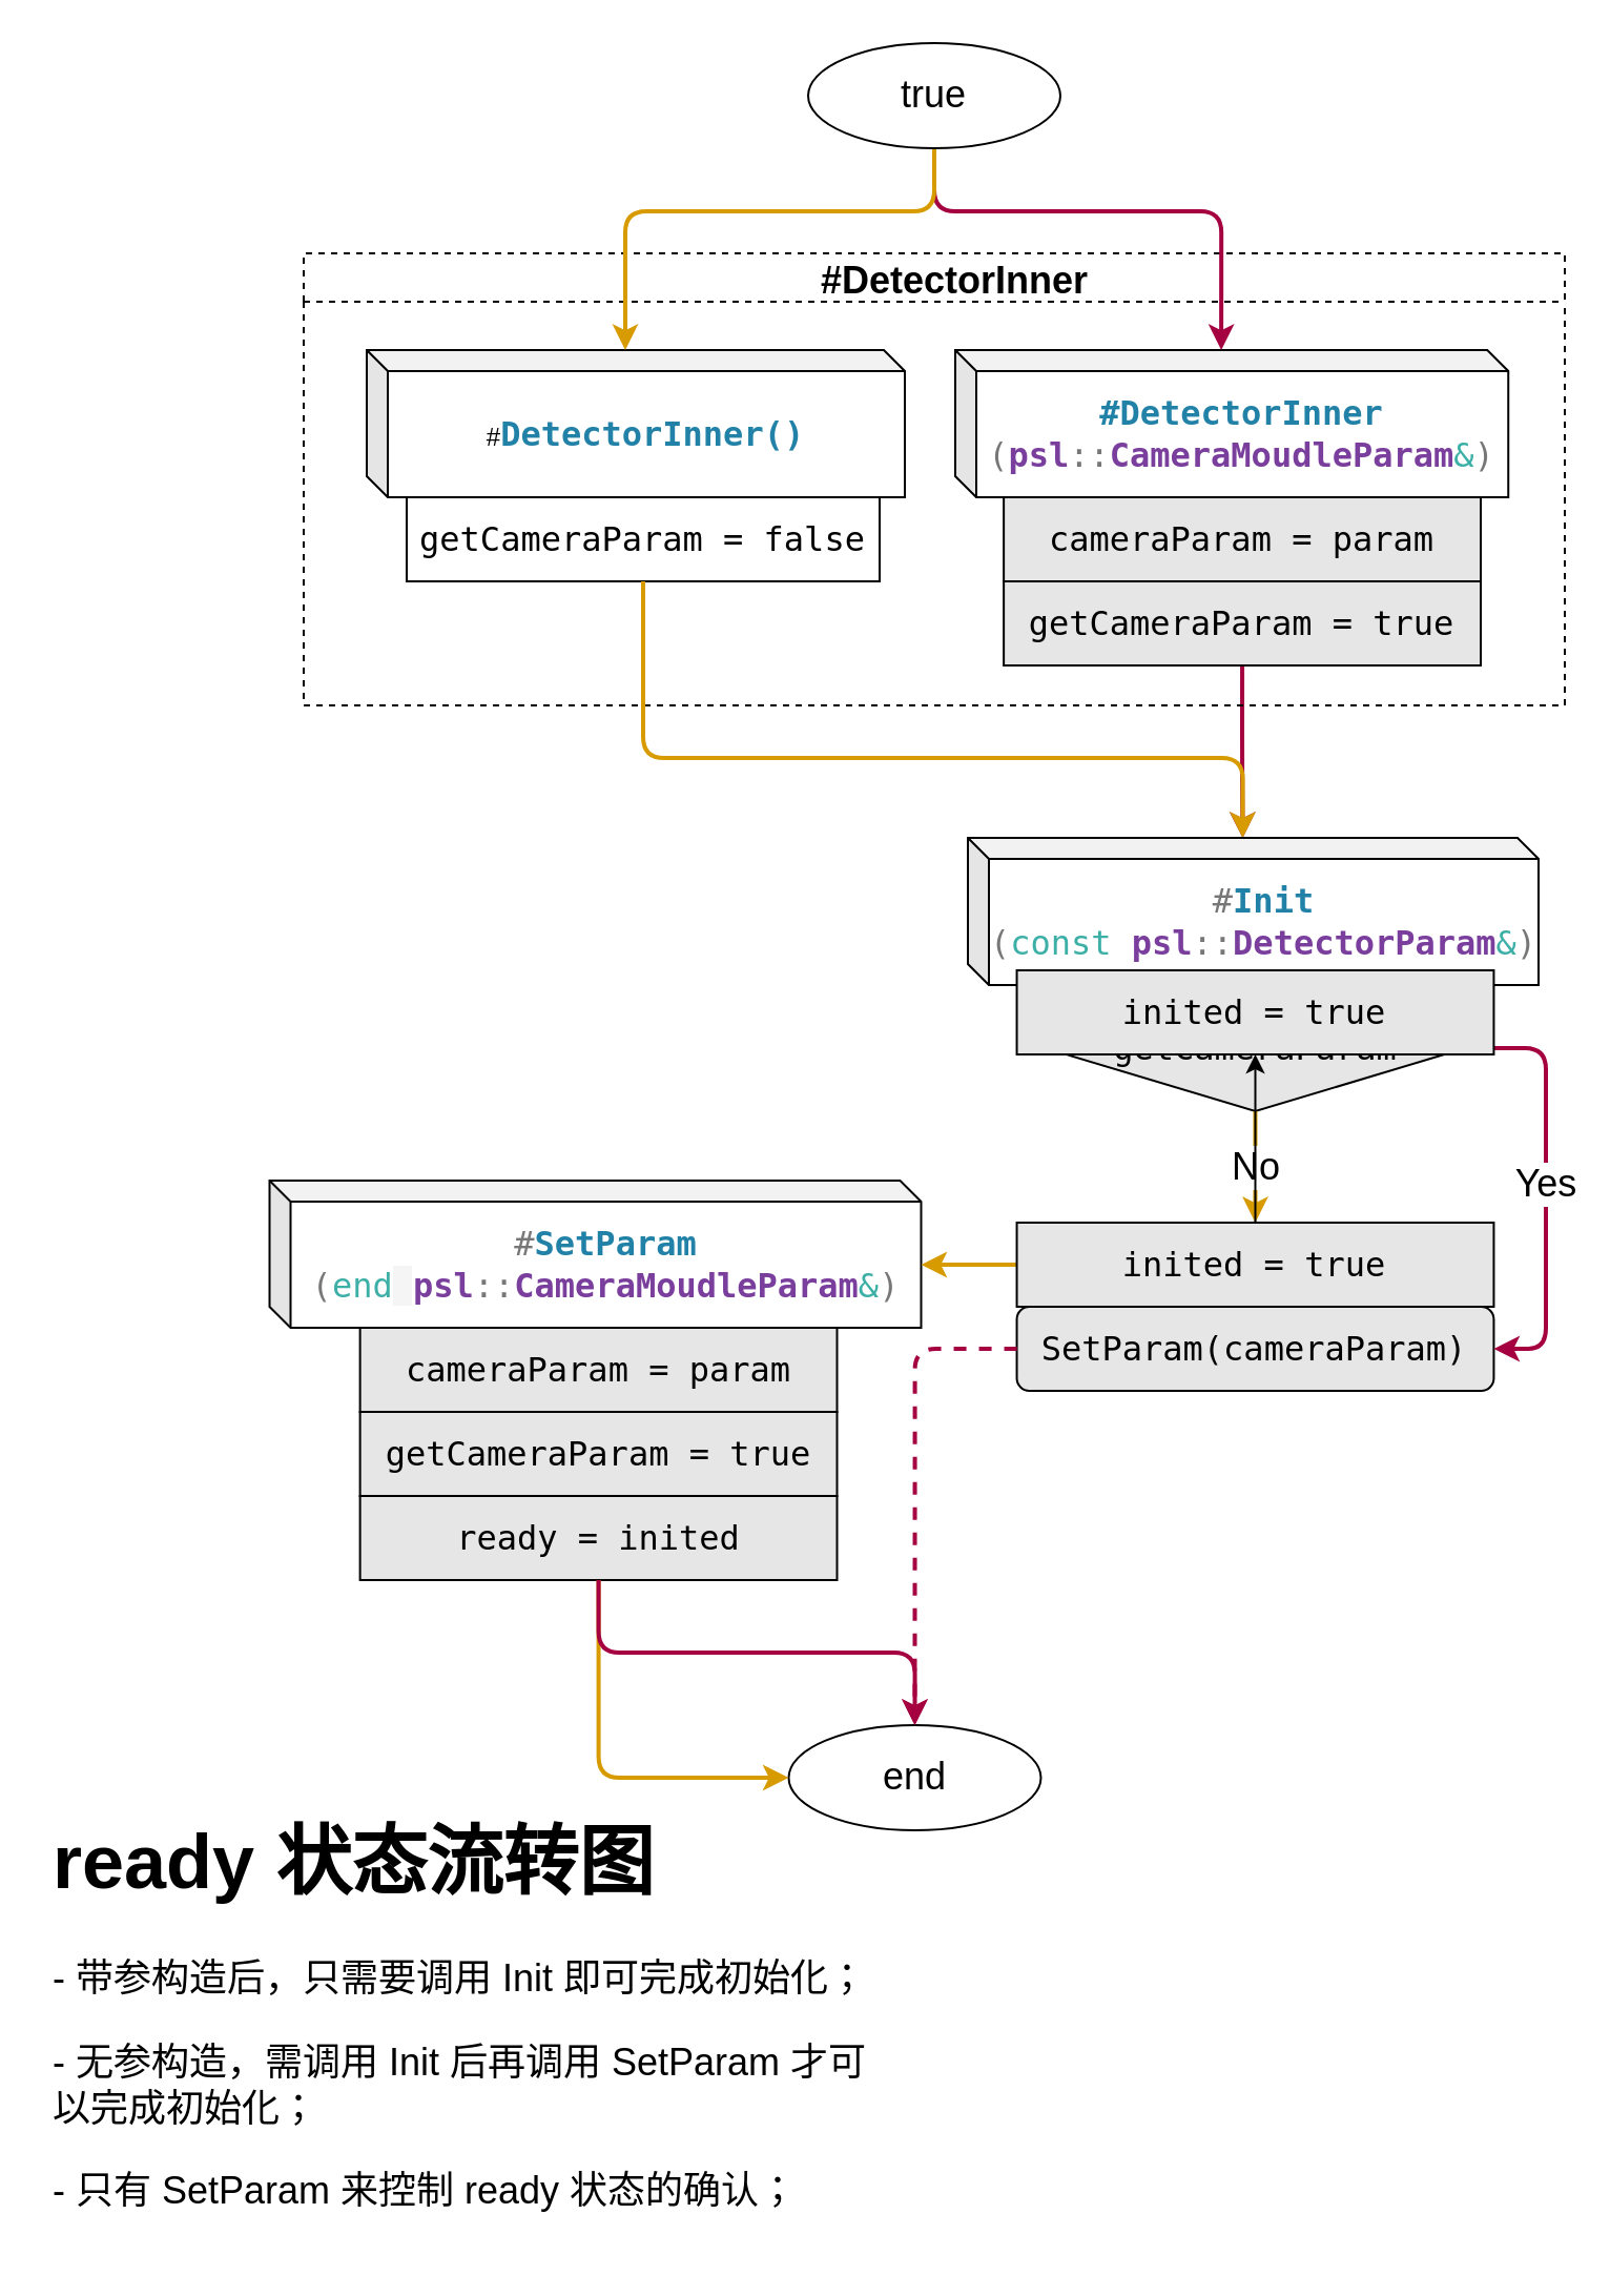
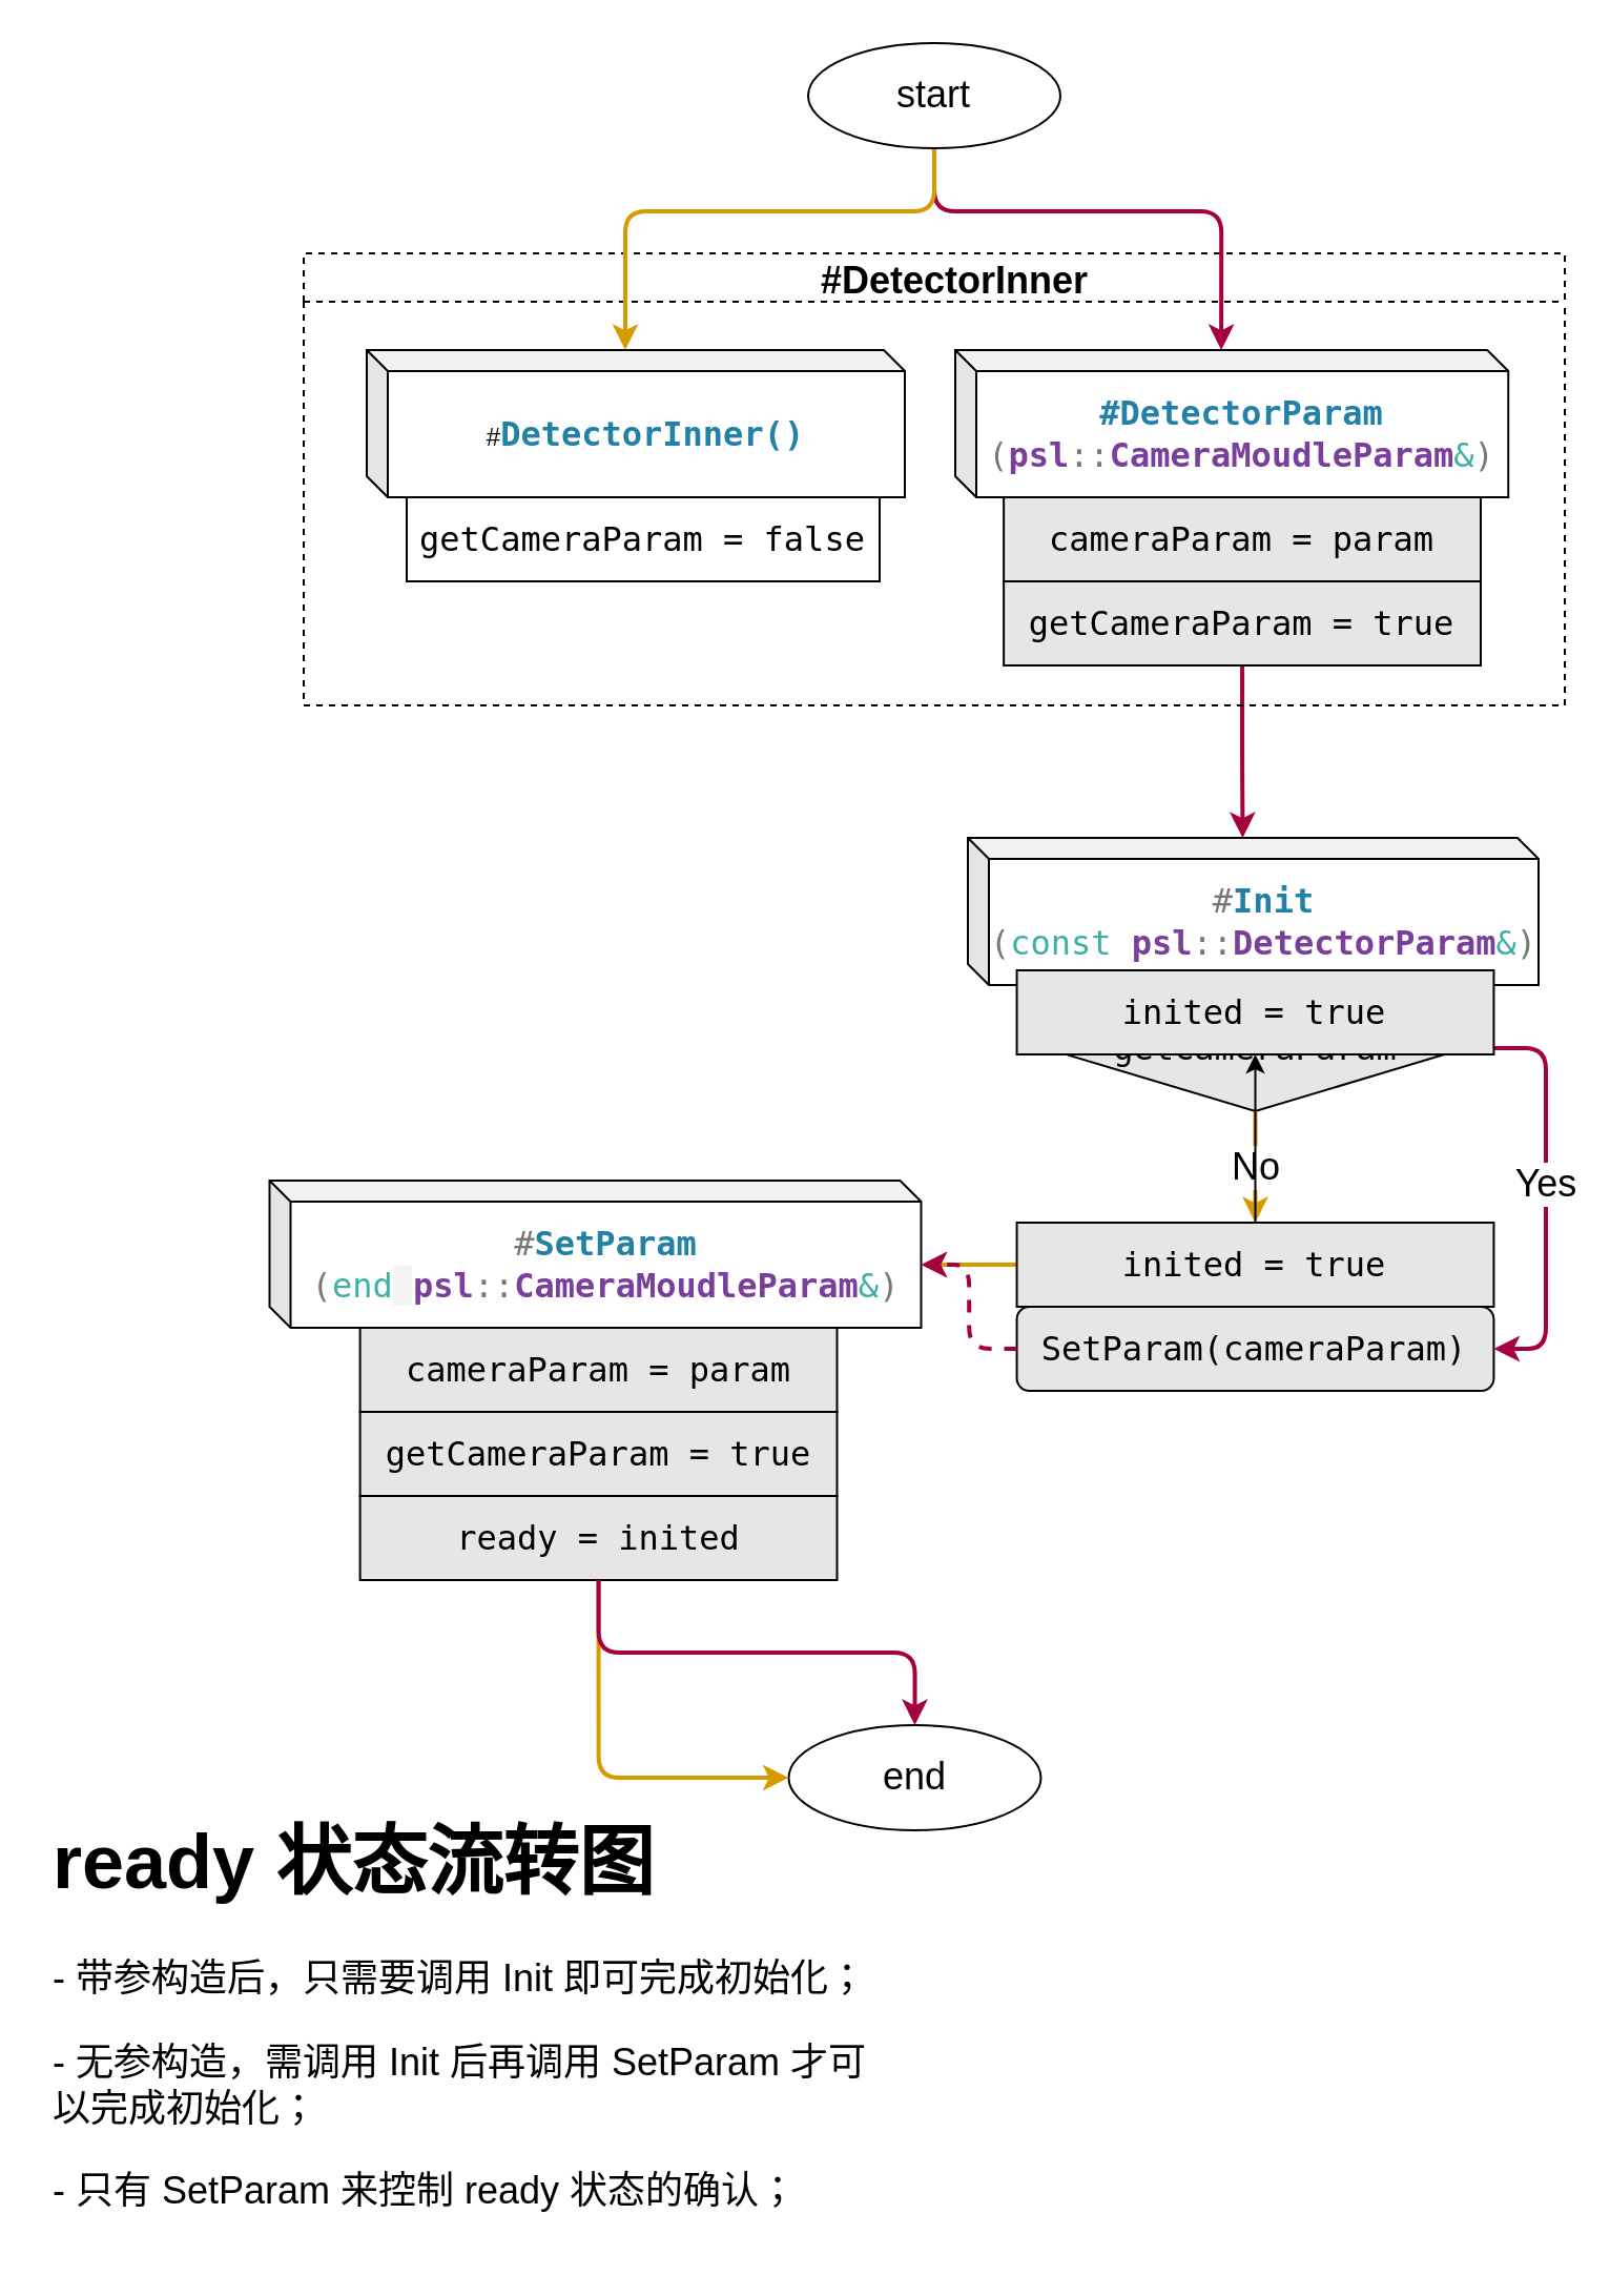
- <mxCell id="19" value="true" style="ellipse;whiteSpace=wrap;html=1;fontSize=18;fontColor=#000000;strokeColor=#000000;fillColor=#FFFFFF;" parent="1" vertex="1"><mxGeometry x="384" y="20" width="120" height="50" as="geometry" /></mxCell>
+ <mxCell id="19" value="start" style="ellipse;whiteSpace=wrap;html=1;fontSize=18;fontColor=#000000;strokeColor=#000000;fillColor=#FFFFFF;" parent="1" vertex="1"><mxGeometry x="384" y="20" width="120" height="50" as="geometry" /></mxCell>
- <mxCell id="8" value="&lt;span style=&quot;font-family: &amp;#34;droid sans mono&amp;#34; , &amp;#34;monospace&amp;#34; , &amp;#34;monospace&amp;#34; , &amp;#34;droid sans fallback&amp;#34; , &amp;#34;droid sans mono&amp;#34; , &amp;#34;monospace&amp;#34; , monospace ; font-size: 16px ; color: rgb(34 , 129 , 167) ; font-weight: bold&quot;&gt;#DetectorInner&lt;br&gt;&lt;/span&gt;&lt;span style=&quot;font-family: &amp;#34;droid sans mono&amp;#34; , &amp;#34;monospace&amp;#34; , &amp;#34;monospace&amp;#34; , &amp;#34;droid sans fallback&amp;#34; , &amp;#34;droid sans mono&amp;#34; , &amp;#34;monospace&amp;#34; , monospace ; font-size: 16px ; color: rgb(119 , 119 , 119)&quot;&gt;(&lt;/span&gt;&lt;span style=&quot;font-family: &amp;#34;droid sans mono&amp;#34; , &amp;#34;monospace&amp;#34; , &amp;#34;monospace&amp;#34; , &amp;#34;droid sans fallback&amp;#34; , &amp;#34;droid sans mono&amp;#34; , &amp;#34;monospace&amp;#34; , monospace ; font-size: 16px ; color: rgb(122 , 62 , 157) ; font-weight: bold&quot;&gt;psl&lt;/span&gt;&lt;span style=&quot;font-family: &amp;#34;droid sans mono&amp;#34; , &amp;#34;monospace&amp;#34; , &amp;#34;monospace&amp;#34; , &amp;#34;droid sans fallback&amp;#34; , &amp;#34;droid sans mono&amp;#34; , &amp;#34;monospace&amp;#34; , monospace ; font-size: 16px ; color: rgb(119 , 119 , 119)&quot;&gt;::&lt;/span&gt;&lt;span style=&quot;font-family: &amp;#34;droid sans mono&amp;#34; , &amp;#34;monospace&amp;#34; , &amp;#34;monospace&amp;#34; , &amp;#34;droid sans fallback&amp;#34; , &amp;#34;droid sans mono&amp;#34; , &amp;#34;monospace&amp;#34; , monospace ; font-size: 16px ; color: rgb(122 , 62 , 157) ; font-weight: bold&quot;&gt;CameraMoudleParam&lt;/span&gt;&lt;span style=&quot;font-family: &amp;#34;droid sans mono&amp;#34; , &amp;#34;monospace&amp;#34; , &amp;#34;monospace&amp;#34; , &amp;#34;droid sans fallback&amp;#34; , &amp;#34;droid sans mono&amp;#34; , &amp;#34;monospace&amp;#34; , monospace ; font-size: 16px ; color: rgb(60 , 175 , 166)&quot;&gt;&amp;amp;&lt;/span&gt;&lt;span style=&quot;font-family: &amp;#34;droid sans mono&amp;#34; , &amp;#34;monospace&amp;#34; , &amp;#34;monospace&amp;#34; , &amp;#34;droid sans fallback&amp;#34; , &amp;#34;droid sans mono&amp;#34; , &amp;#34;monospace&amp;#34; , monospace ; font-size: 16px ; color: rgb(119 , 119 , 119)&quot;&gt;)&lt;/span&gt;" style="shape=cube;whiteSpace=wrap;html=1;boundedLbl=1;backgroundOutline=1;darkOpacity=0.05;darkOpacity2=0.1;labelBackgroundColor=none;size=10;" parent="7" vertex="1"><mxGeometry width="263.12" height="70" as="geometry" /></mxCell>
+ <mxCell id="8" value="&lt;span style=&quot;font-family: &amp;#34;droid sans mono&amp;#34; , &amp;#34;monospace&amp;#34; , &amp;#34;monospace&amp;#34; , &amp;#34;droid sans fallback&amp;#34; , &amp;#34;droid sans mono&amp;#34; , &amp;#34;monospace&amp;#34; , monospace ; font-size: 16px ; color: rgb(34 , 129 , 167) ; font-weight: bold&quot;&gt;#DetectorParam&lt;br&gt;&lt;/span&gt;&lt;span style=&quot;font-family: &amp;#34;droid sans mono&amp;#34; , &amp;#34;monospace&amp;#34; , &amp;#34;monospace&amp;#34; , &amp;#34;droid sans fallback&amp;#34; , &amp;#34;droid sans mono&amp;#34; , &amp;#34;monospace&amp;#34; , monospace ; font-size: 16px ; color: rgb(119 , 119 , 119)&quot;&gt;(&lt;/span&gt;&lt;span style=&quot;font-family: &amp;#34;droid sans mono&amp;#34; , &amp;#34;monospace&amp;#34; , &amp;#34;monospace&amp;#34; , &amp;#34;droid sans fallback&amp;#34; , &amp;#34;droid sans mono&amp;#34; , &amp;#34;monospace&amp;#34; , monospace ; font-size: 16px ; color: rgb(122 , 62 , 157) ; font-weight: bold&quot;&gt;psl&lt;/span&gt;&lt;span style=&quot;font-family: &amp;#34;droid sans mono&amp;#34; , &amp;#34;monospace&amp;#34; , &amp;#34;monospace&amp;#34; , &amp;#34;droid sans fallback&amp;#34; , &amp;#34;droid sans mono&amp;#34; , &amp;#34;monospace&amp;#34; , monospace ; font-size: 16px ; color: rgb(119 , 119 , 119)&quot;&gt;::&lt;/span&gt;&lt;span style=&quot;font-family: &amp;#34;droid sans mono&amp;#34; , &amp;#34;monospace&amp;#34; , &amp;#34;monospace&amp;#34; , &amp;#34;droid sans fallback&amp;#34; , &amp;#34;droid sans mono&amp;#34; , &amp;#34;monospace&amp;#34; , monospace ; font-size: 16px ; color: rgb(122 , 62 , 157) ; font-weight: bold&quot;&gt;CameraMoudleParam&lt;/span&gt;&lt;span style=&quot;font-family: &amp;#34;droid sans mono&amp;#34; , &amp;#34;monospace&amp;#34; , &amp;#34;monospace&amp;#34; , &amp;#34;droid sans fallback&amp;#34; , &amp;#34;droid sans mono&amp;#34; , &amp;#34;monospace&amp;#34; , monospace ; font-size: 16px ; color: rgb(60 , 175 , 166)&quot;&gt;&amp;amp;&lt;/span&gt;&lt;span style=&quot;font-family: &amp;#34;droid sans mono&amp;#34; , &amp;#34;monospace&amp;#34; , &amp;#34;monospace&amp;#34; , &amp;#34;droid sans fallback&amp;#34; , &amp;#34;droid sans mono&amp;#34; , &amp;#34;monospace&amp;#34; , monospace ; font-size: 16px ; color: rgb(119 , 119 , 119)&quot;&gt;)&lt;/span&gt;" style="shape=cube;whiteSpace=wrap;html=1;boundedLbl=1;backgroundOutline=1;darkOpacity=0.05;darkOpacity2=0.1;labelBackgroundColor=none;size=10;" parent="7" vertex="1"><mxGeometry width="263.12" height="70" as="geometry" /></mxCell>
- <mxCell id="16" style="edgeStyle=orthogonalEdgeStyle;html=1;exitX=0.5;exitY=1;exitDx=0;exitDy=0;entryX=0;entryY=0;entryDx=130.75;entryDy=0;entryPerimeter=0;fontSize=18;fontColor=#000000;strokeWidth=2;fillColor=#ffcd28;gradientColor=#ffa500;strokeColor=#d79b00;" parent="1" source="6" target="26" edge="1"><mxGeometry relative="1" as="geometry"><Array as="points"><mxPoint x="305" y="360" /><mxPoint x="590" y="360" /></Array></mxGeometry></mxCell>
- <mxCell id="32" style="edgeStyle=orthogonalEdgeStyle;html=1;exitX=0;exitY=0.5;exitDx=0;exitDy=0;fontSize=18;fontColor=#000000;strokeWidth=2;fillColor=#d80073;strokeColor=#A50040;dashed=1;" parent="1" source="30" target="20" edge="1"><mxGeometry relative="1" as="geometry" /></mxCell>
+ <mxCell id="32" style="edgeStyle=orthogonalEdgeStyle;html=1;exitX=0;exitY=0.5;exitDx=0;exitDy=0;entryX=0;entryY=0;entryDx=310;entryDy=40;entryPerimeter=0;fontSize=18;fontColor=#000000;strokeWidth=2;fillColor=#d80073;strokeColor=#A50040;dashed=1;" parent="1" source="30" target="13" edge="1"><mxGeometry relative="1" as="geometry" /></mxCell>
